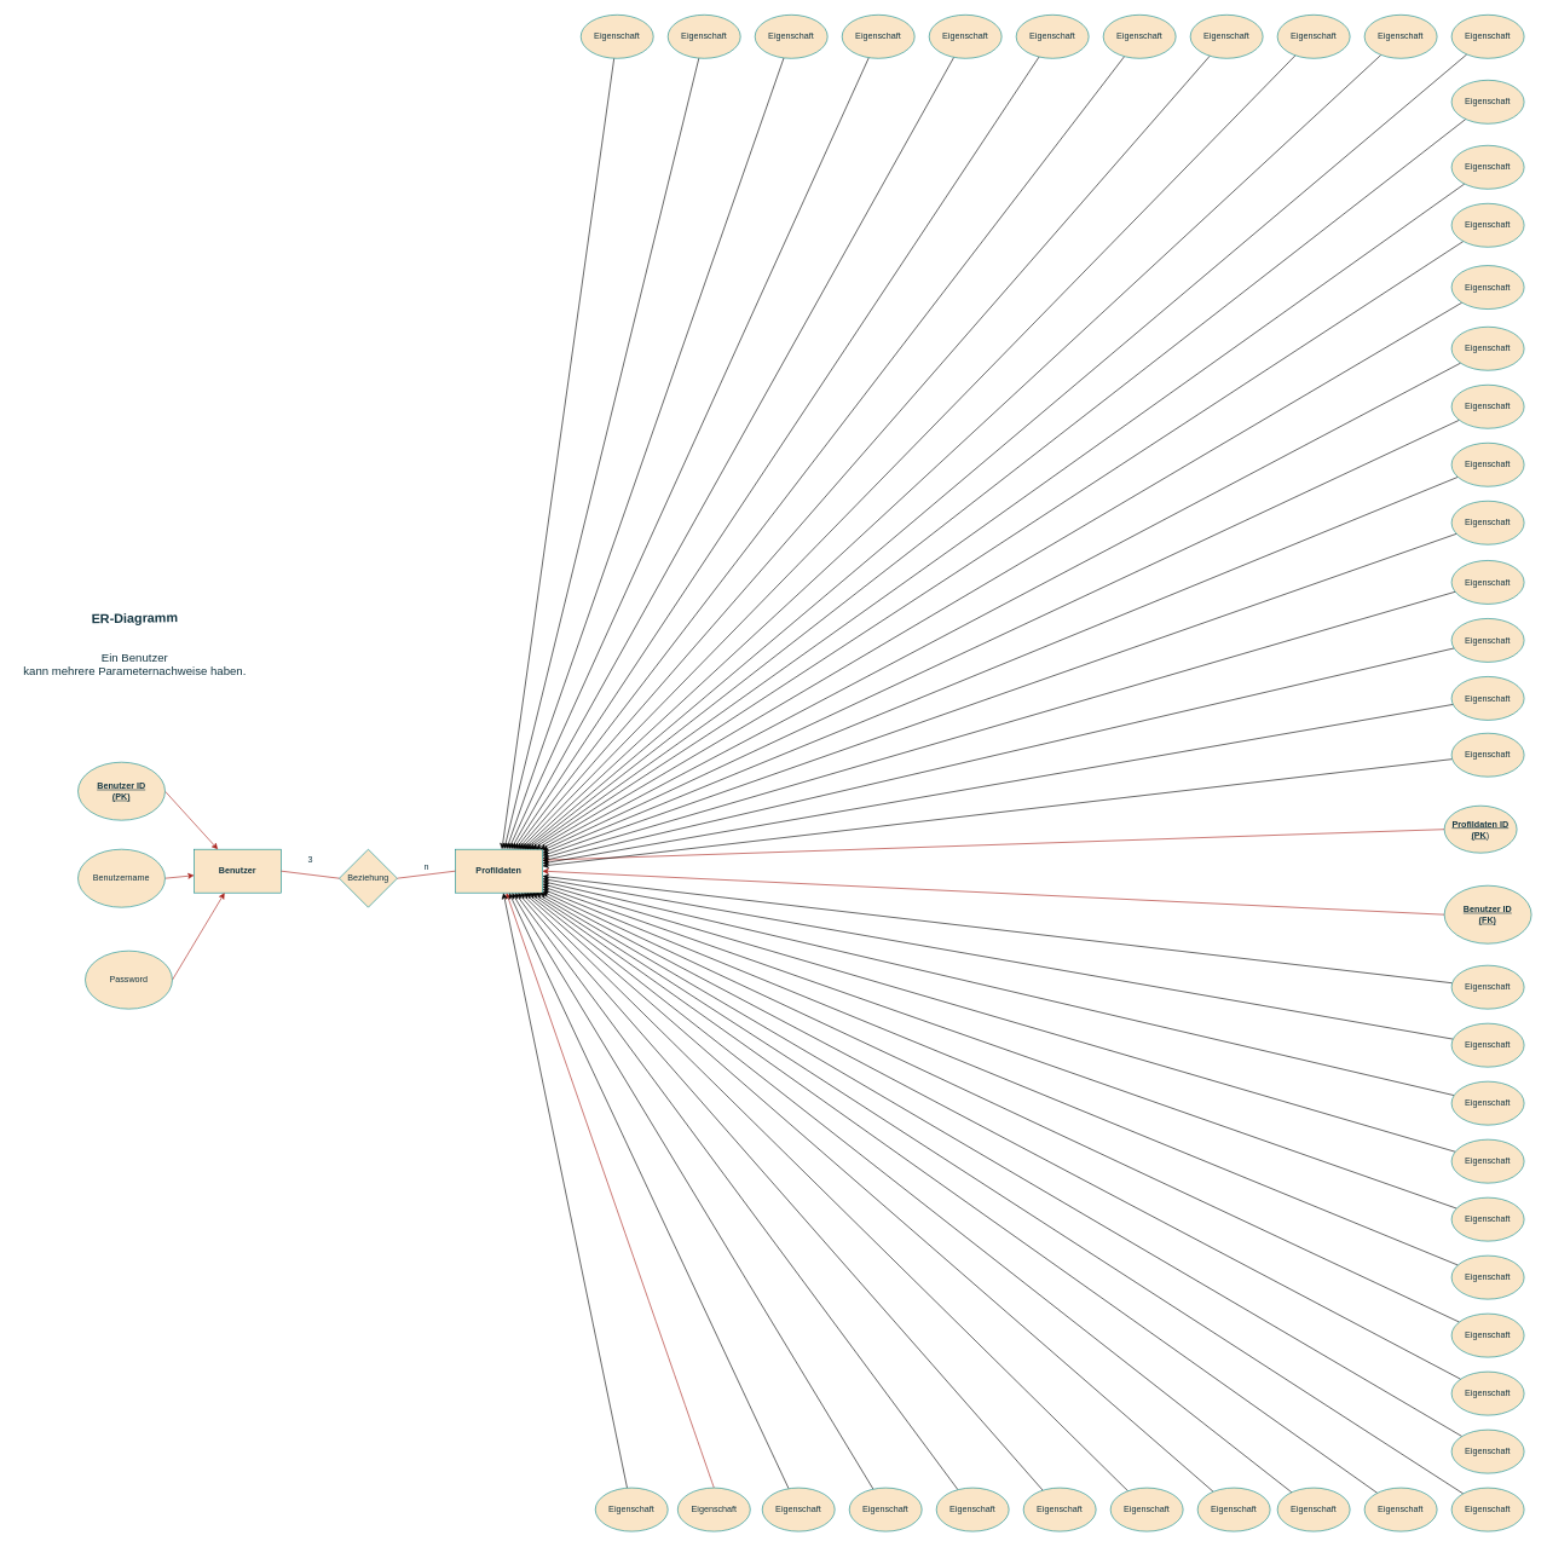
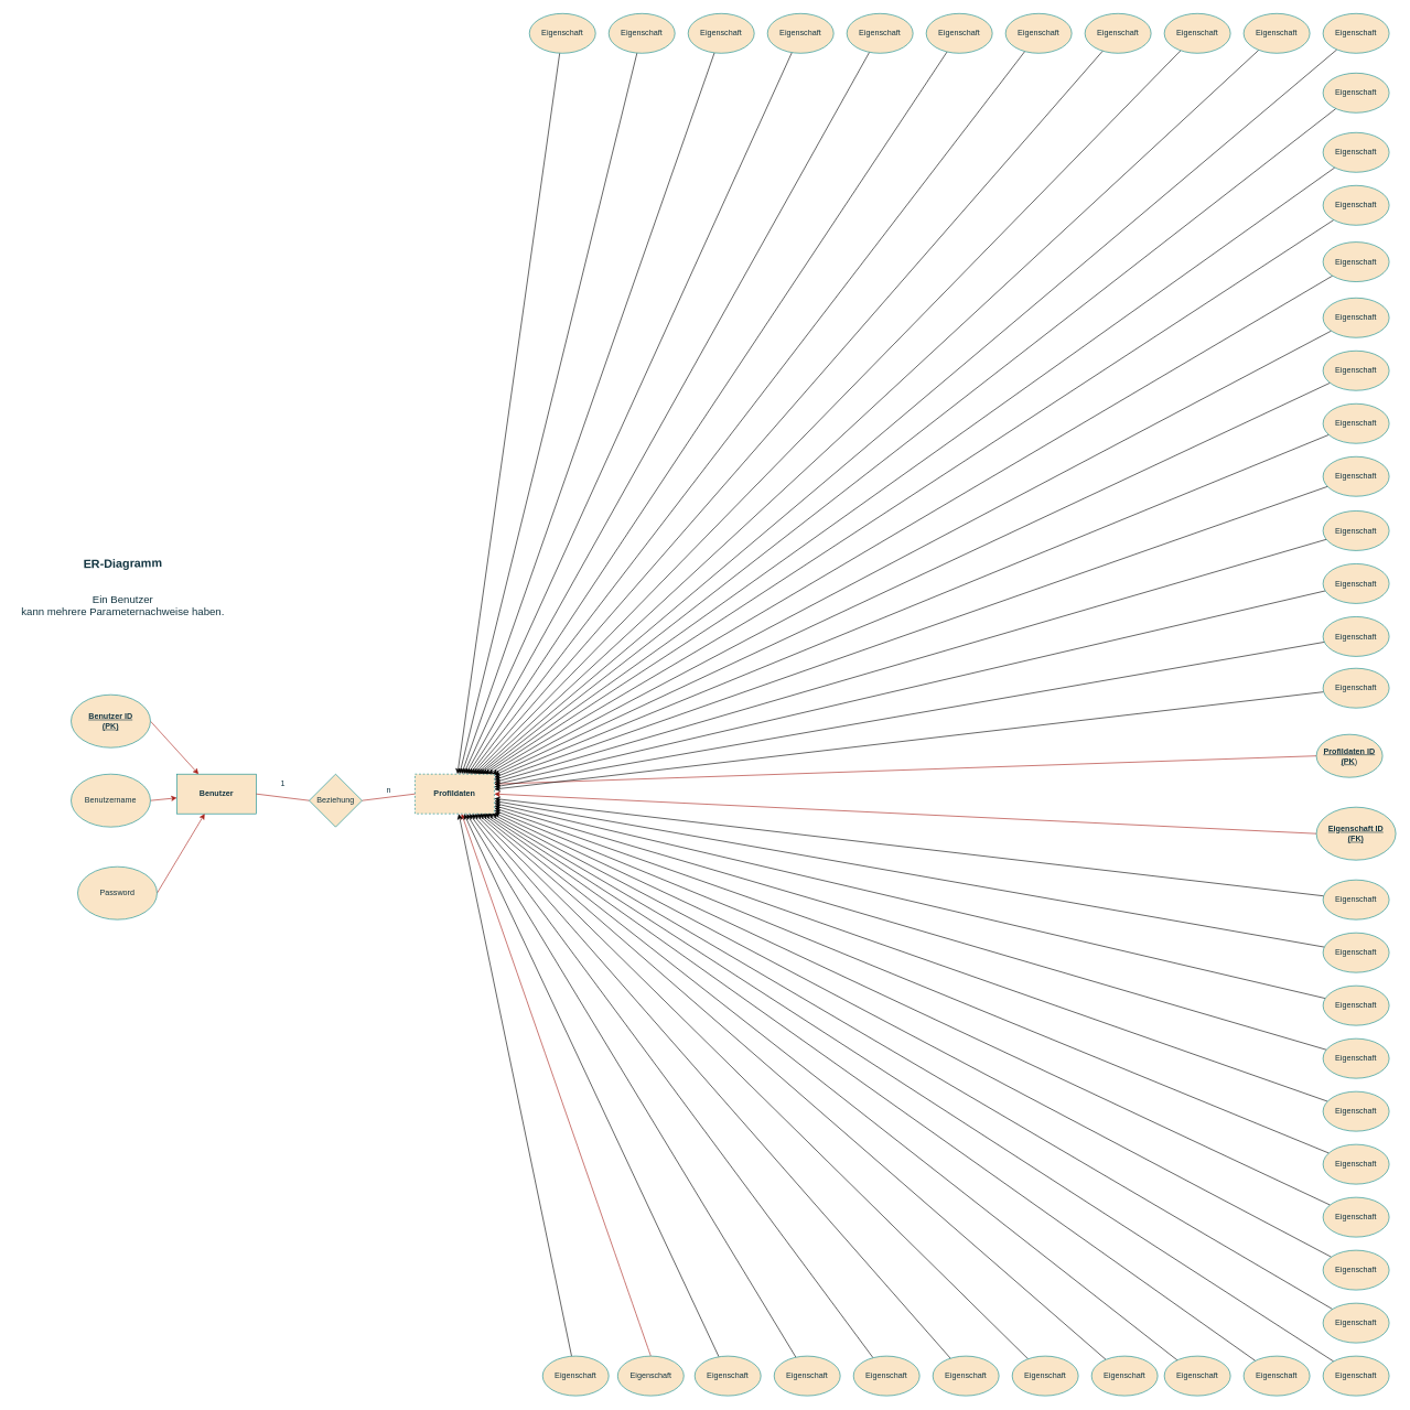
- <mxCell id="9" value="3" style="text;html=1;align=center;verticalAlign=middle;resizable=0;points=[];autosize=1;strokeColor=none;fillColor=none;labelBackgroundColor=none;fontColor=#143642;" parent="1" vertex="1"><mxGeometry x="412" y="1170" width="30" height="30" as="geometry" /></mxCell>
+ <mxCell id="9" value="1" style="text;html=1;align=center;verticalAlign=middle;resizable=0;points=[];autosize=1;strokeColor=none;fillColor=none;labelBackgroundColor=none;fontColor=#143642;" parent="1" vertex="1"><mxGeometry x="412" y="1170" width="30" height="30" as="geometry" /></mxCell>
- <mxCell id="6" value="&lt;b&gt;Profildaten&lt;/b&gt;" style="rounded=0;whiteSpace=wrap;html=1;labelBackgroundColor=none;fillColor=#FAE5C7;strokeColor=#0F8B8D;fontColor=#143642;" parent="1" vertex="1"><mxGeometry x="627" y="1170" width="120" height="60" as="geometry" /></mxCell>
+ <mxCell id="6" value="&lt;b&gt;Profildaten&lt;/b&gt;" style="rounded=0;whiteSpace=wrap;html=1;labelBackgroundColor=none;fillColor=#FAE5C7;strokeColor=#0F8B8D;fontColor=#143642;dashed=1;" parent="1" vertex="1"><mxGeometry x="627" y="1170" width="120" height="60" as="geometry" /></mxCell>
- <mxCell id="12" value="&lt;b&gt;&lt;u&gt;Benutzer ID&lt;/u&gt;&lt;/b&gt;&lt;div&gt;&lt;b&gt;&lt;u&gt;(FK)&lt;/u&gt;&lt;/b&gt;&lt;/div&gt;" style="ellipse;whiteSpace=wrap;html=1;labelBackgroundColor=none;fillColor=#FAE5C7;strokeColor=#0F8B8D;fontColor=#143642;" parent="1" vertex="1"><mxGeometry x="1990" y="1220" width="120" height="80" as="geometry" /></mxCell>
+ <mxCell id="12" value="&lt;b&gt;&lt;u&gt;Eigenschaft ID&lt;/u&gt;&lt;/b&gt;&lt;div&gt;&lt;b&gt;&lt;u&gt;(FK)&lt;/u&gt;&lt;/b&gt;&lt;/div&gt;" style="ellipse;whiteSpace=wrap;html=1;labelBackgroundColor=none;fillColor=#FAE5C7;strokeColor=#0F8B8D;fontColor=#143642;" parent="1" vertex="1"><mxGeometry x="1990" y="1220" width="120" height="80" as="geometry" /></mxCell>
